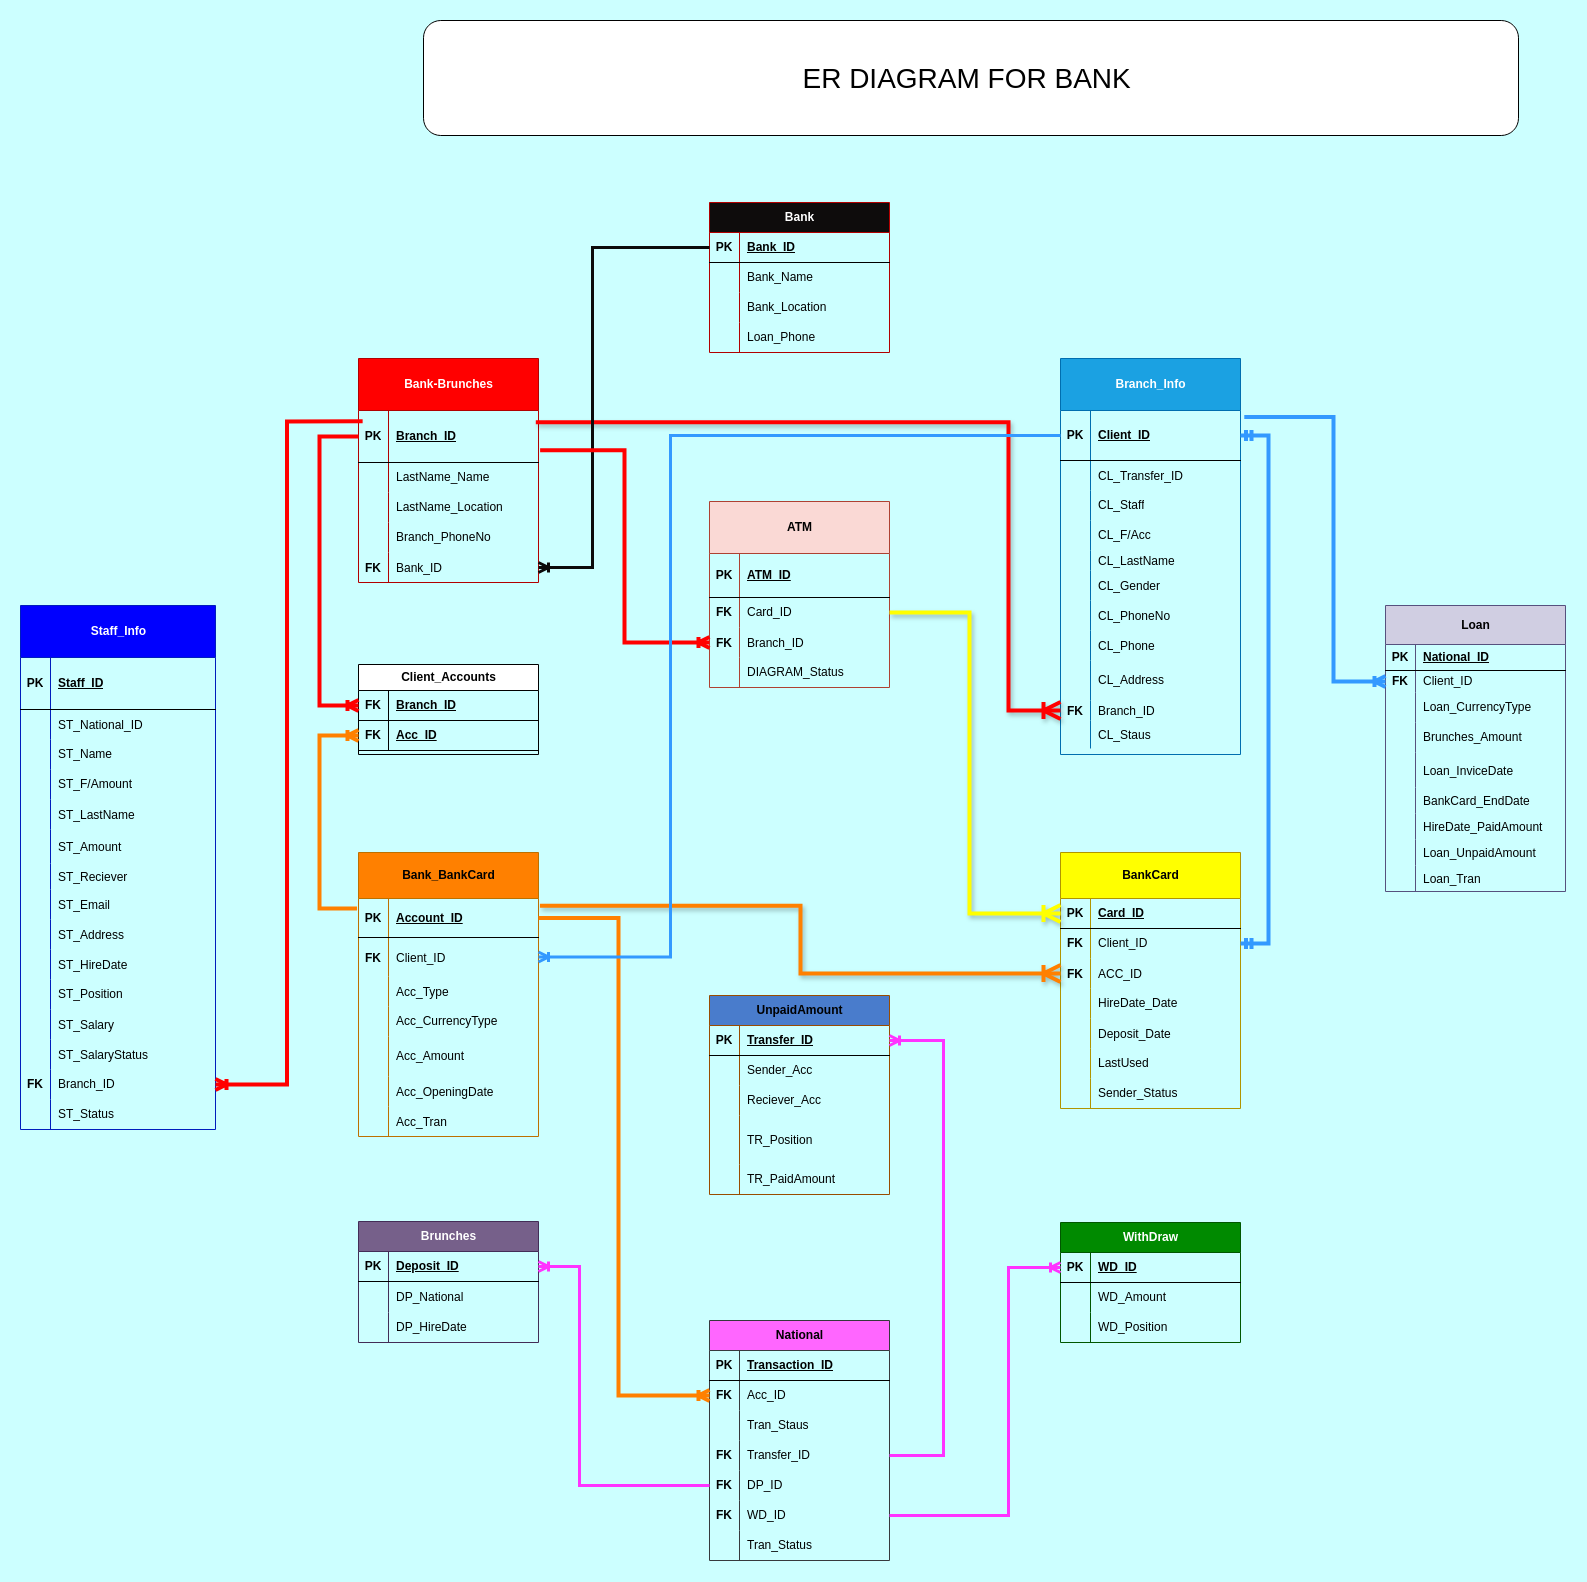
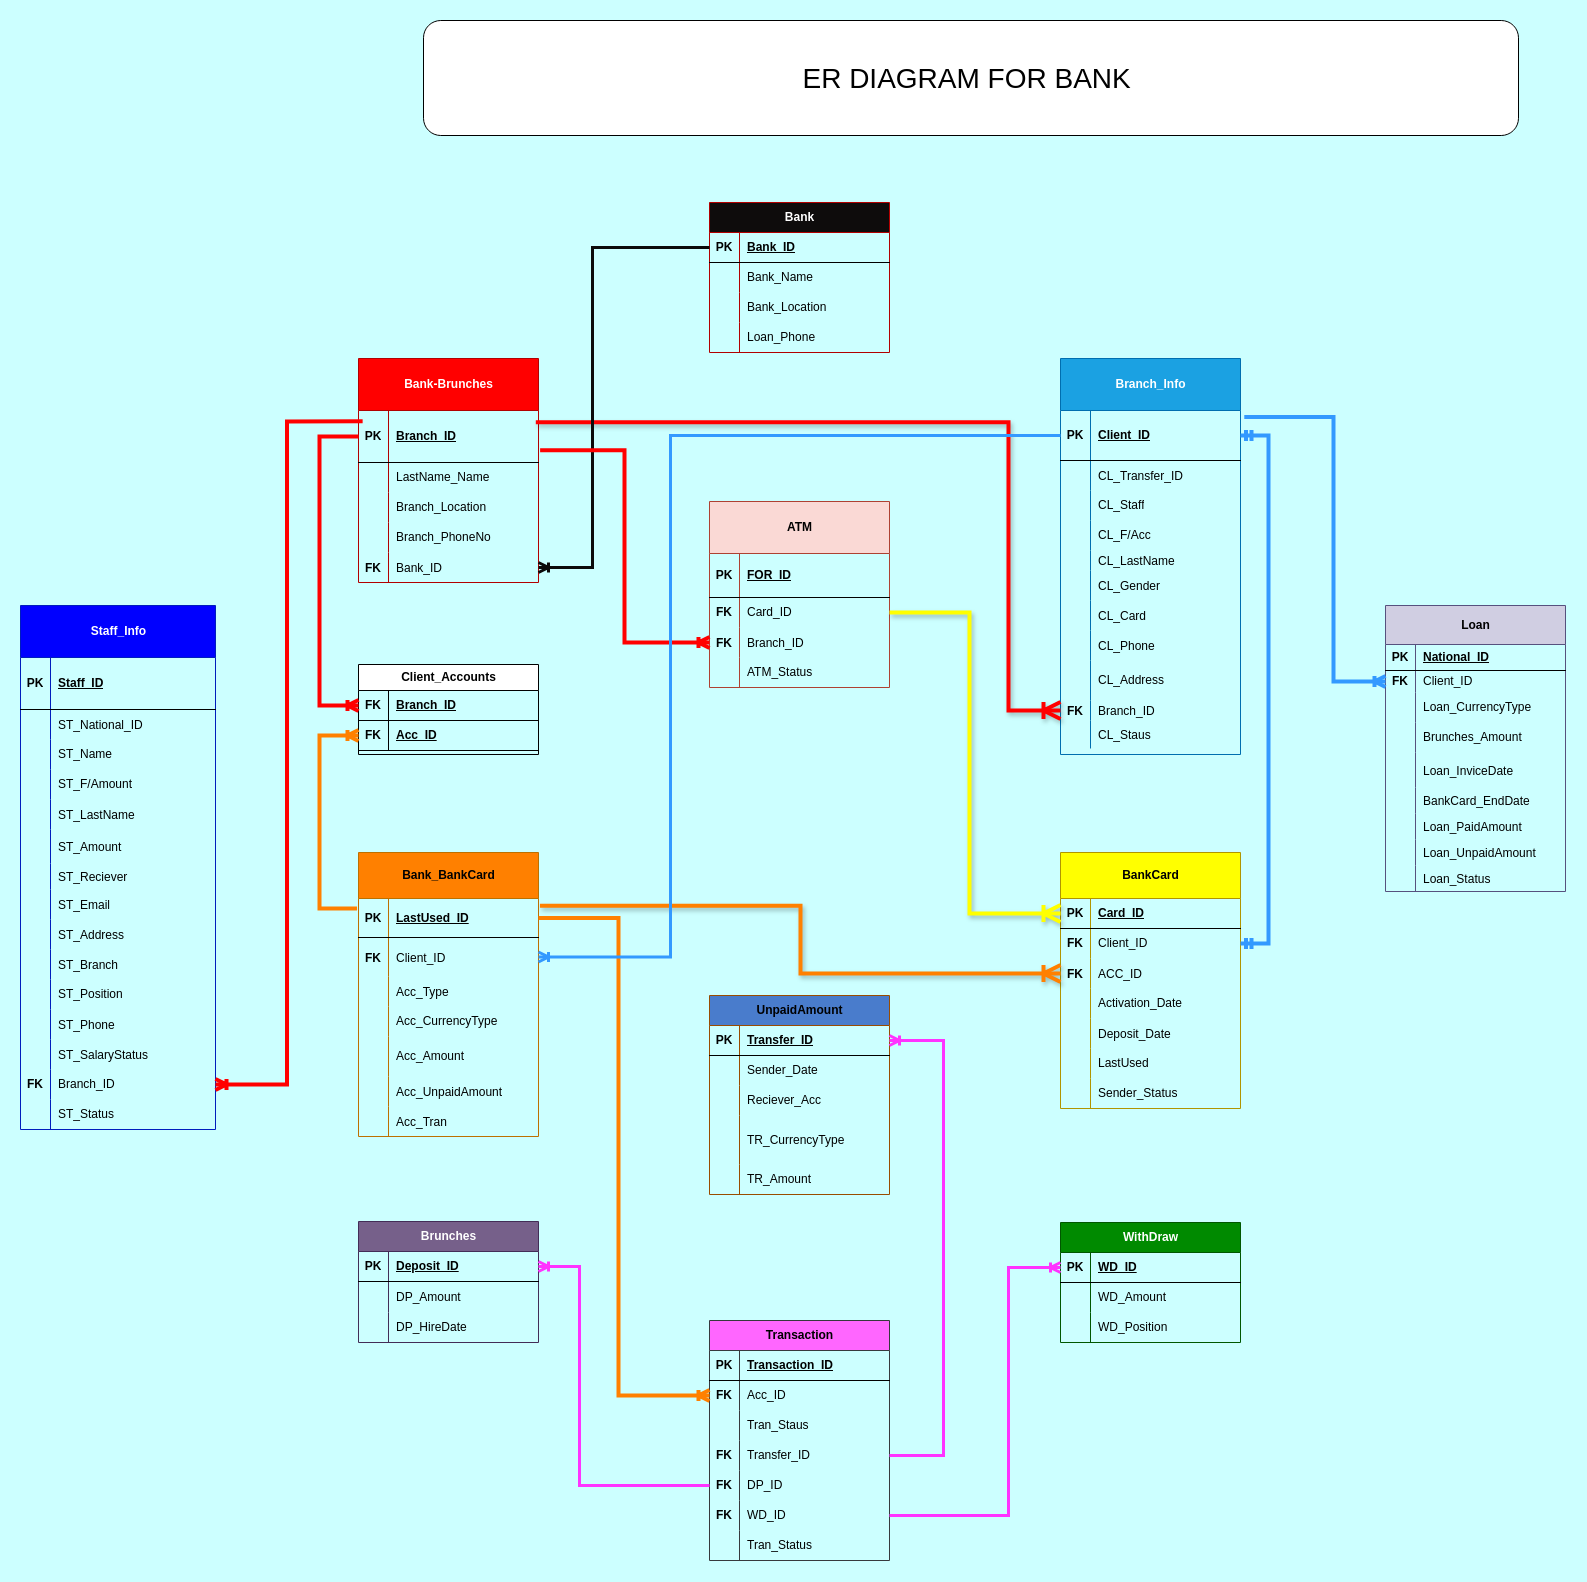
- <mxCell id="91" value="LastName_Location" style="shape=partialRectangle;connectable=0;fillColor=none;top=0;left=0;bottom=0;right=0;align=left;spacingLeft=6;overflow=hidden;whiteSpace=wrap;html=1;" parent="89" vertex="1"><mxGeometry x="30" width="150" height="30" as="geometry"><mxRectangle width="150" height="30" as="alternateBounds" /></mxGeometry></mxCell>
+ <mxCell id="91" value="Branch_Location" style="shape=partialRectangle;connectable=0;fillColor=none;top=0;left=0;bottom=0;right=0;align=left;spacingLeft=6;overflow=hidden;whiteSpace=wrap;html=1;" parent="89" vertex="1"><mxGeometry x="30" width="150" height="30" as="geometry"><mxRectangle width="150" height="30" as="alternateBounds" /></mxGeometry></mxCell>
- <mxCell id="198" value="ATM_ID" style="shape=partialRectangle;connectable=0;fillColor=none;top=0;left=0;bottom=0;right=0;align=left;spacingLeft=6;fontStyle=5;overflow=hidden;whiteSpace=wrap;html=1;" parent="196" vertex="1"><mxGeometry x="30" width="150" height="44" as="geometry"><mxRectangle width="150" height="44" as="alternateBounds" /></mxGeometry></mxCell>
+ <mxCell id="198" value="FOR_ID" style="shape=partialRectangle;connectable=0;fillColor=none;top=0;left=0;bottom=0;right=0;align=left;spacingLeft=6;fontStyle=5;overflow=hidden;whiteSpace=wrap;html=1;" parent="196" vertex="1"><mxGeometry x="30" width="150" height="44" as="geometry"><mxRectangle width="150" height="44" as="alternateBounds" /></mxGeometry></mxCell>
- <mxCell id="69" value="CL_PhoneNo" style="shape=partialRectangle;connectable=0;fillColor=none;top=0;left=0;bottom=0;right=0;align=left;spacingLeft=6;overflow=hidden;" parent="67" vertex="1"><mxGeometry x="30" width="150" height="30" as="geometry"><mxRectangle width="150" height="30" as="alternateBounds" /></mxGeometry></mxCell>
+ <mxCell id="69" value="CL_Card" style="shape=partialRectangle;connectable=0;fillColor=none;top=0;left=0;bottom=0;right=0;align=left;spacingLeft=6;overflow=hidden;" parent="67" vertex="1"><mxGeometry x="30" width="150" height="30" as="geometry"><mxRectangle width="150" height="30" as="alternateBounds" /></mxGeometry></mxCell>
- <mxCell id="207" value="DIAGRAM_Status" style="shape=partialRectangle;connectable=0;fillColor=none;top=0;left=0;bottom=0;right=0;align=left;spacingLeft=6;overflow=hidden;whiteSpace=wrap;html=1;" parent="205" vertex="1"><mxGeometry x="30" width="150" height="30" as="geometry"><mxRectangle width="150" height="30" as="alternateBounds" /></mxGeometry></mxCell>
+ <mxCell id="207" value="ATM_Status" style="shape=partialRectangle;connectable=0;fillColor=none;top=0;left=0;bottom=0;right=0;align=left;spacingLeft=6;overflow=hidden;whiteSpace=wrap;html=1;" parent="205" vertex="1"><mxGeometry x="30" width="150" height="30" as="geometry"><mxRectangle width="150" height="30" as="alternateBounds" /></mxGeometry></mxCell>
- <mxCell id="141" value="HireDate_PaidAmount" style="shape=partialRectangle;connectable=0;fillColor=none;top=0;left=0;bottom=0;right=0;align=left;spacingLeft=6;overflow=hidden;" parent="139" vertex="1"><mxGeometry x="30" width="150" height="26" as="geometry"><mxRectangle width="150" height="26" as="alternateBounds" /></mxGeometry></mxCell>
+ <mxCell id="141" value="Loan_PaidAmount" style="shape=partialRectangle;connectable=0;fillColor=none;top=0;left=0;bottom=0;right=0;align=left;spacingLeft=6;overflow=hidden;" parent="139" vertex="1"><mxGeometry x="30" width="150" height="26" as="geometry"><mxRectangle width="150" height="26" as="alternateBounds" /></mxGeometry></mxCell>
- <mxCell id="147" value="Loan_Tran" style="shape=partialRectangle;connectable=0;fillColor=none;top=0;left=0;bottom=0;right=0;align=left;spacingLeft=6;overflow=hidden;" parent="145" vertex="1"><mxGeometry x="30" width="150" height="26" as="geometry"><mxRectangle width="150" height="26" as="alternateBounds" /></mxGeometry></mxCell>
+ <mxCell id="147" value="Loan_Status" style="shape=partialRectangle;connectable=0;fillColor=none;top=0;left=0;bottom=0;right=0;align=left;spacingLeft=6;overflow=hidden;" parent="145" vertex="1"><mxGeometry x="30" width="150" height="26" as="geometry"><mxRectangle width="150" height="26" as="alternateBounds" /></mxGeometry></mxCell>
- <mxCell id="101" value="Account_ID" style="shape=partialRectangle;connectable=0;fillColor=none;top=0;left=0;bottom=0;right=0;align=left;spacingLeft=6;fontStyle=5;overflow=hidden;whiteSpace=wrap;html=1;" parent="99" vertex="1"><mxGeometry x="30" width="150" height="39" as="geometry"><mxRectangle width="150" height="39" as="alternateBounds" /></mxGeometry></mxCell>
+ <mxCell id="101" value="LastUsed_ID" style="shape=partialRectangle;connectable=0;fillColor=none;top=0;left=0;bottom=0;right=0;align=left;spacingLeft=6;fontStyle=5;overflow=hidden;whiteSpace=wrap;html=1;" parent="99" vertex="1"><mxGeometry x="30" width="150" height="39" as="geometry"><mxRectangle width="150" height="39" as="alternateBounds" /></mxGeometry></mxCell>
- <mxCell id="32" value="ST_HireDate" style="shape=partialRectangle;connectable=0;fillColor=none;top=0;left=0;bottom=0;right=0;align=left;spacingLeft=6;overflow=hidden;" parent="30" vertex="1"><mxGeometry x="30" width="165" height="30" as="geometry"><mxRectangle width="165" height="30" as="alternateBounds" /></mxGeometry></mxCell>
+ <mxCell id="32" value="ST_Branch" style="shape=partialRectangle;connectable=0;fillColor=none;top=0;left=0;bottom=0;right=0;align=left;spacingLeft=6;overflow=hidden;" parent="30" vertex="1"><mxGeometry x="30" width="165" height="30" as="geometry"><mxRectangle width="165" height="30" as="alternateBounds" /></mxGeometry></mxCell>
- <mxCell id="183" value="HireDate_Date" style="shape=partialRectangle;connectable=0;fillColor=none;top=0;left=0;bottom=0;right=0;align=left;spacingLeft=6;overflow=hidden;whiteSpace=wrap;html=1;" parent="181" vertex="1"><mxGeometry x="30" width="150" height="30" as="geometry"><mxRectangle width="150" height="30" as="alternateBounds" /></mxGeometry></mxCell>
+ <mxCell id="183" value="Activation_Date" style="shape=partialRectangle;connectable=0;fillColor=none;top=0;left=0;bottom=0;right=0;align=left;spacingLeft=6;overflow=hidden;whiteSpace=wrap;html=1;" parent="181" vertex="1"><mxGeometry x="30" width="150" height="30" as="geometry"><mxRectangle width="150" height="30" as="alternateBounds" /></mxGeometry></mxCell>
- <mxCell id="38" value="ST_Salary" style="shape=partialRectangle;connectable=0;fillColor=none;top=0;left=0;bottom=0;right=0;align=left;spacingLeft=6;overflow=hidden;" parent="36" vertex="1"><mxGeometry x="30" width="165" height="30" as="geometry"><mxRectangle width="165" height="30" as="alternateBounds" /></mxGeometry></mxCell>
+ <mxCell id="38" value="ST_Phone" style="shape=partialRectangle;connectable=0;fillColor=none;top=0;left=0;bottom=0;right=0;align=left;spacingLeft=6;overflow=hidden;" parent="36" vertex="1"><mxGeometry x="30" width="165" height="30" as="geometry"><mxRectangle width="165" height="30" as="alternateBounds" /></mxGeometry></mxCell>
- <mxCell id="263" value="Sender_Acc" style="shape=partialRectangle;connectable=0;fillColor=none;top=0;left=0;bottom=0;right=0;align=left;spacingLeft=6;overflow=hidden;whiteSpace=wrap;html=1;" parent="261" vertex="1"><mxGeometry x="30" width="150" height="30" as="geometry"><mxRectangle width="150" height="30" as="alternateBounds" /></mxGeometry></mxCell>
+ <mxCell id="263" value="Sender_Date" style="shape=partialRectangle;connectable=0;fillColor=none;top=0;left=0;bottom=0;right=0;align=left;spacingLeft=6;overflow=hidden;whiteSpace=wrap;html=1;" parent="261" vertex="1"><mxGeometry x="30" width="150" height="30" as="geometry"><mxRectangle width="150" height="30" as="alternateBounds" /></mxGeometry></mxCell>
- <mxCell id="116" value="Acc_OpeningDate" style="shape=partialRectangle;connectable=0;fillColor=none;top=0;left=0;bottom=0;right=0;align=left;spacingLeft=6;overflow=hidden;" parent="114" vertex="1"><mxGeometry x="30" width="150" height="30" as="geometry"><mxRectangle width="150" height="30" as="alternateBounds" /></mxGeometry></mxCell>
+ <mxCell id="116" value="Acc_UnpaidAmount" style="shape=partialRectangle;connectable=0;fillColor=none;top=0;left=0;bottom=0;right=0;align=left;spacingLeft=6;overflow=hidden;" parent="114" vertex="1"><mxGeometry x="30" width="150" height="30" as="geometry"><mxRectangle width="150" height="30" as="alternateBounds" /></mxGeometry></mxCell>
- <mxCell id="269" value="TR_Position" style="shape=partialRectangle;connectable=0;fillColor=none;top=0;left=0;bottom=0;right=0;align=left;spacingLeft=6;overflow=hidden;whiteSpace=wrap;html=1;" parent="267" vertex="1"><mxGeometry x="30" width="150" height="49" as="geometry"><mxRectangle width="150" height="49" as="alternateBounds" /></mxGeometry></mxCell>
+ <mxCell id="269" value="TR_CurrencyType" style="shape=partialRectangle;connectable=0;fillColor=none;top=0;left=0;bottom=0;right=0;align=left;spacingLeft=6;overflow=hidden;whiteSpace=wrap;html=1;" parent="267" vertex="1"><mxGeometry x="30" width="150" height="49" as="geometry"><mxRectangle width="150" height="49" as="alternateBounds" /></mxGeometry></mxCell>
- <mxCell id="272" value="TR_PaidAmount" style="shape=partialRectangle;connectable=0;fillColor=none;top=0;left=0;bottom=0;right=0;align=left;spacingLeft=6;overflow=hidden;whiteSpace=wrap;html=1;" parent="270" vertex="1"><mxGeometry x="30" width="150" height="30" as="geometry"><mxRectangle width="150" height="30" as="alternateBounds" /></mxGeometry></mxCell>
+ <mxCell id="272" value="TR_Amount" style="shape=partialRectangle;connectable=0;fillColor=none;top=0;left=0;bottom=0;right=0;align=left;spacingLeft=6;overflow=hidden;whiteSpace=wrap;html=1;" parent="270" vertex="1"><mxGeometry x="30" width="150" height="30" as="geometry"><mxRectangle width="150" height="30" as="alternateBounds" /></mxGeometry></mxCell>
- <mxCell id="214" value="DP_National" style="shape=partialRectangle;connectable=0;fillColor=none;top=0;left=0;bottom=0;right=0;align=left;spacingLeft=6;overflow=hidden;whiteSpace=wrap;html=1;" parent="212" vertex="1"><mxGeometry x="30" width="150" height="31" as="geometry"><mxRectangle width="150" height="31" as="alternateBounds" /></mxGeometry></mxCell>
+ <mxCell id="214" value="DP_Amount" style="shape=partialRectangle;connectable=0;fillColor=none;top=0;left=0;bottom=0;right=0;align=left;spacingLeft=6;overflow=hidden;whiteSpace=wrap;html=1;" parent="212" vertex="1"><mxGeometry x="30" width="150" height="31" as="geometry"><mxRectangle width="150" height="31" as="alternateBounds" /></mxGeometry></mxCell>
- <mxCell id="149" value="National" style="shape=table;startSize=30;container=1;collapsible=1;childLayout=tableLayout;fixedRows=1;rowLines=0;fontStyle=1;align=center;resizeLast=1;html=1;fillColor=#FF66FF;strokeColor=#36393d;" parent="1" vertex="1"><mxGeometry x="709" y="1320" width="180" height="240" as="geometry" /></mxCell>
+ <mxCell id="149" value="Transaction" style="shape=table;startSize=30;container=1;collapsible=1;childLayout=tableLayout;fixedRows=1;rowLines=0;fontStyle=1;align=center;resizeLast=1;html=1;fillColor=#FF66FF;strokeColor=#36393d;" parent="1" vertex="1"><mxGeometry x="709" y="1320" width="180" height="240" as="geometry" /></mxCell>
